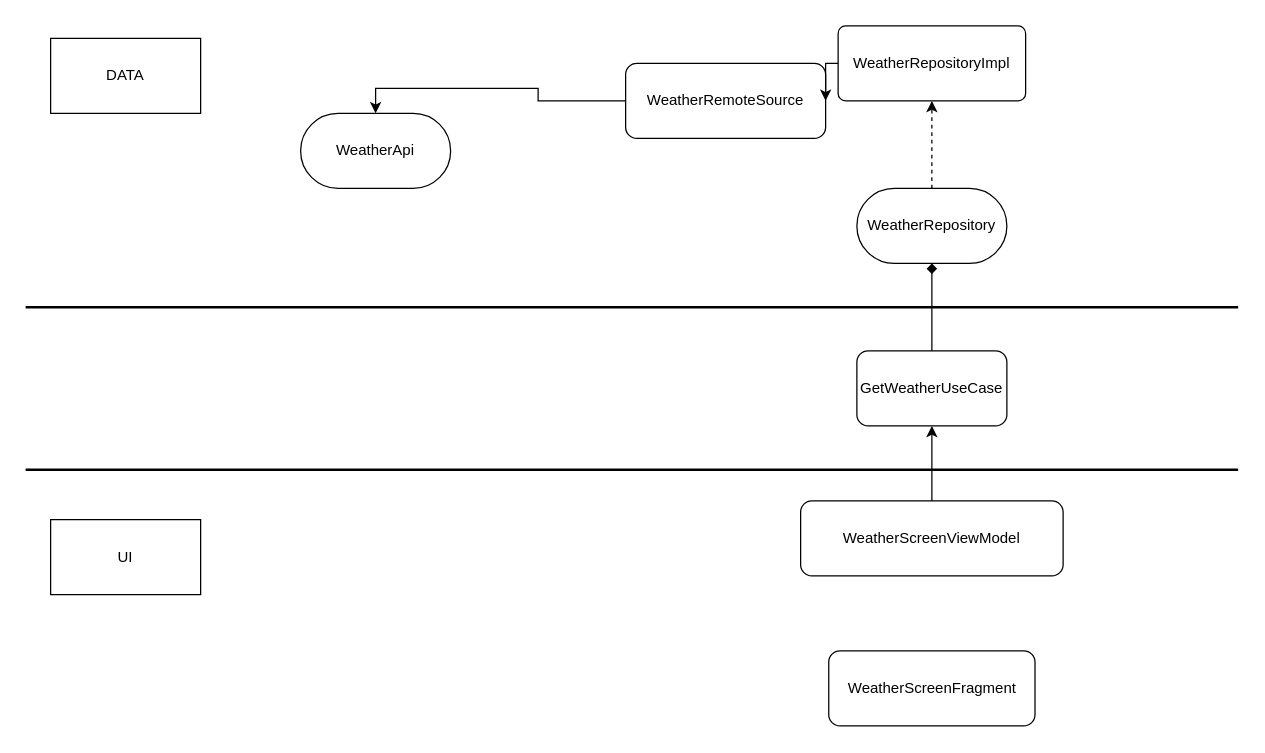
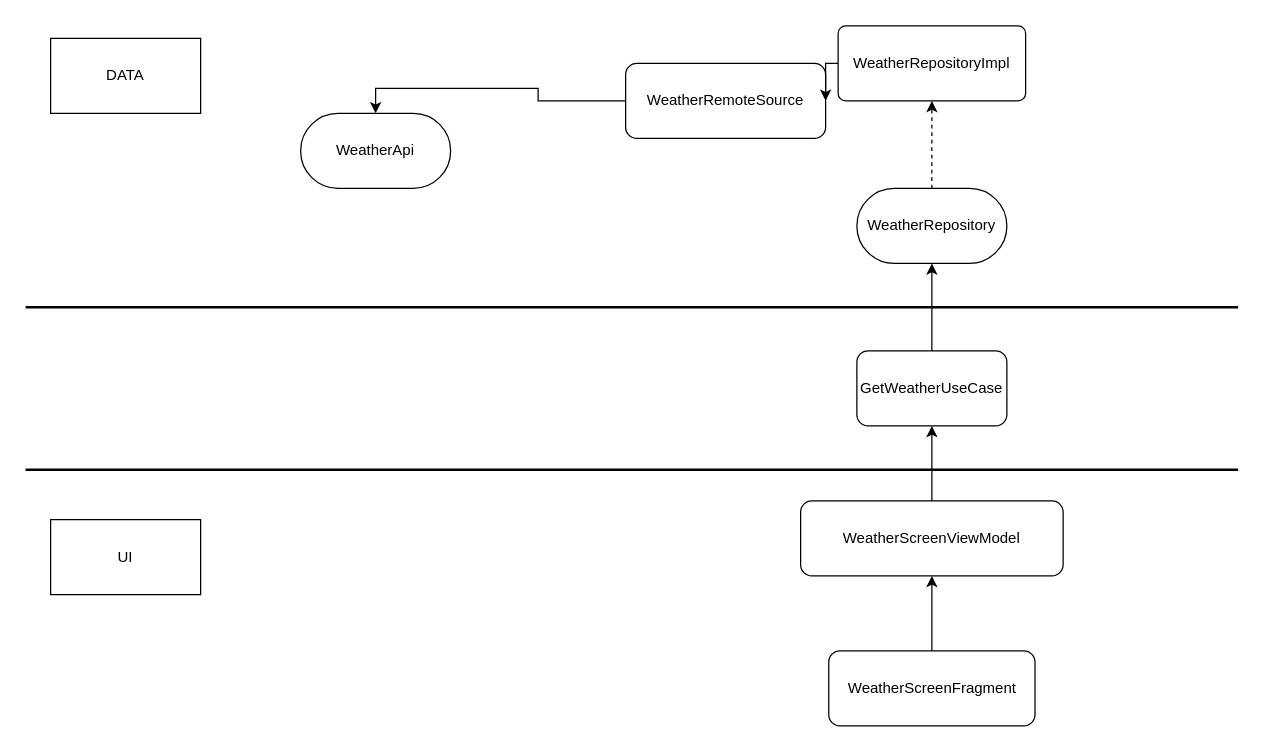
- <mxCell id="11" style="edgeStyle=orthogonalEdgeStyle;rounded=0;orthogonalLoop=1;jettySize=auto;html=1;entryX=0.5;entryY=1;entryDx=0;entryDy=0;endArrow=diamond;" edge="1" parent="1" source="12" target="10"><mxGeometry relative="1" as="geometry" /></mxCell>
+ <mxCell id="11" style="edgeStyle=orthogonalEdgeStyle;rounded=0;orthogonalLoop=1;jettySize=auto;html=1;entryX=0.5;entryY=1;entryDx=0;entryDy=0;" edge="1" parent="1" source="12" target="10"><mxGeometry relative="1" as="geometry" /></mxCell>
+ <mxCell id="13" style="edgeStyle=orthogonalEdgeStyle;rounded=0;orthogonalLoop=1;jettySize=auto;html=1;exitX=0.5;exitY=0;exitDx=0;exitDy=0;entryX=0.5;entryY=1;entryDx=0;entryDy=0;" edge="1" parent="1" source="14" target="4"><mxGeometry relative="1" as="geometry"><mxPoint x="760" y="480" as="targetPoint" /></mxGeometry></mxCell>
